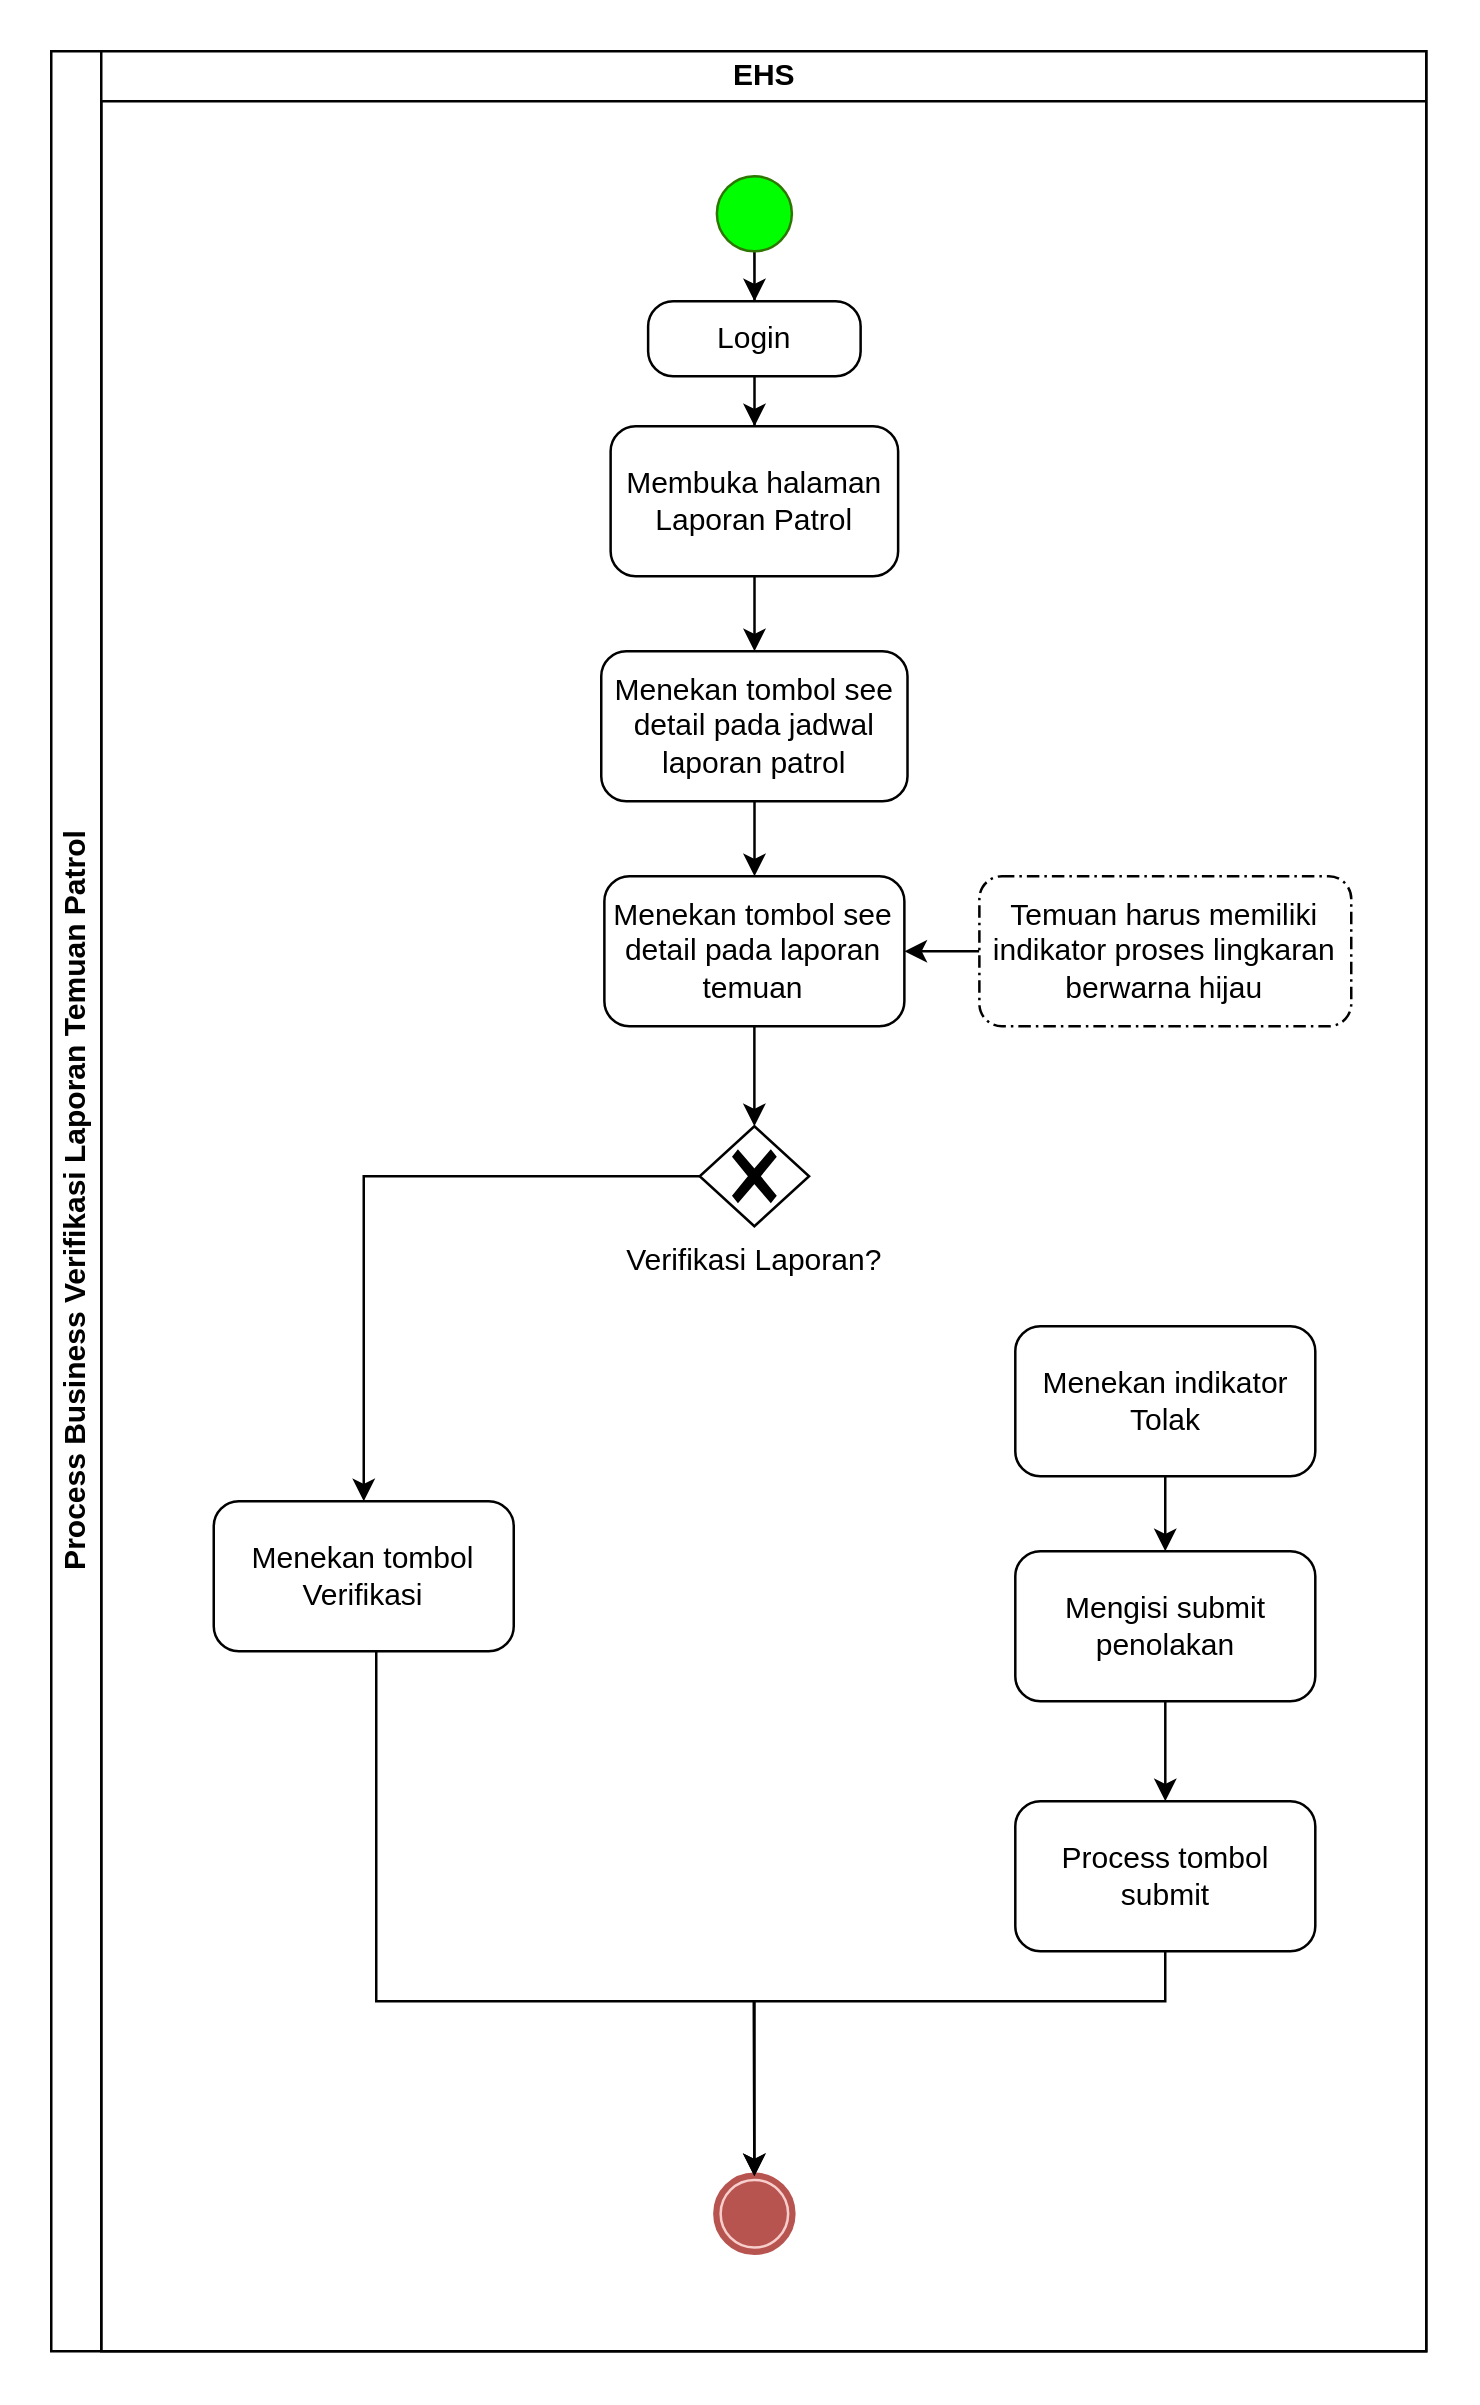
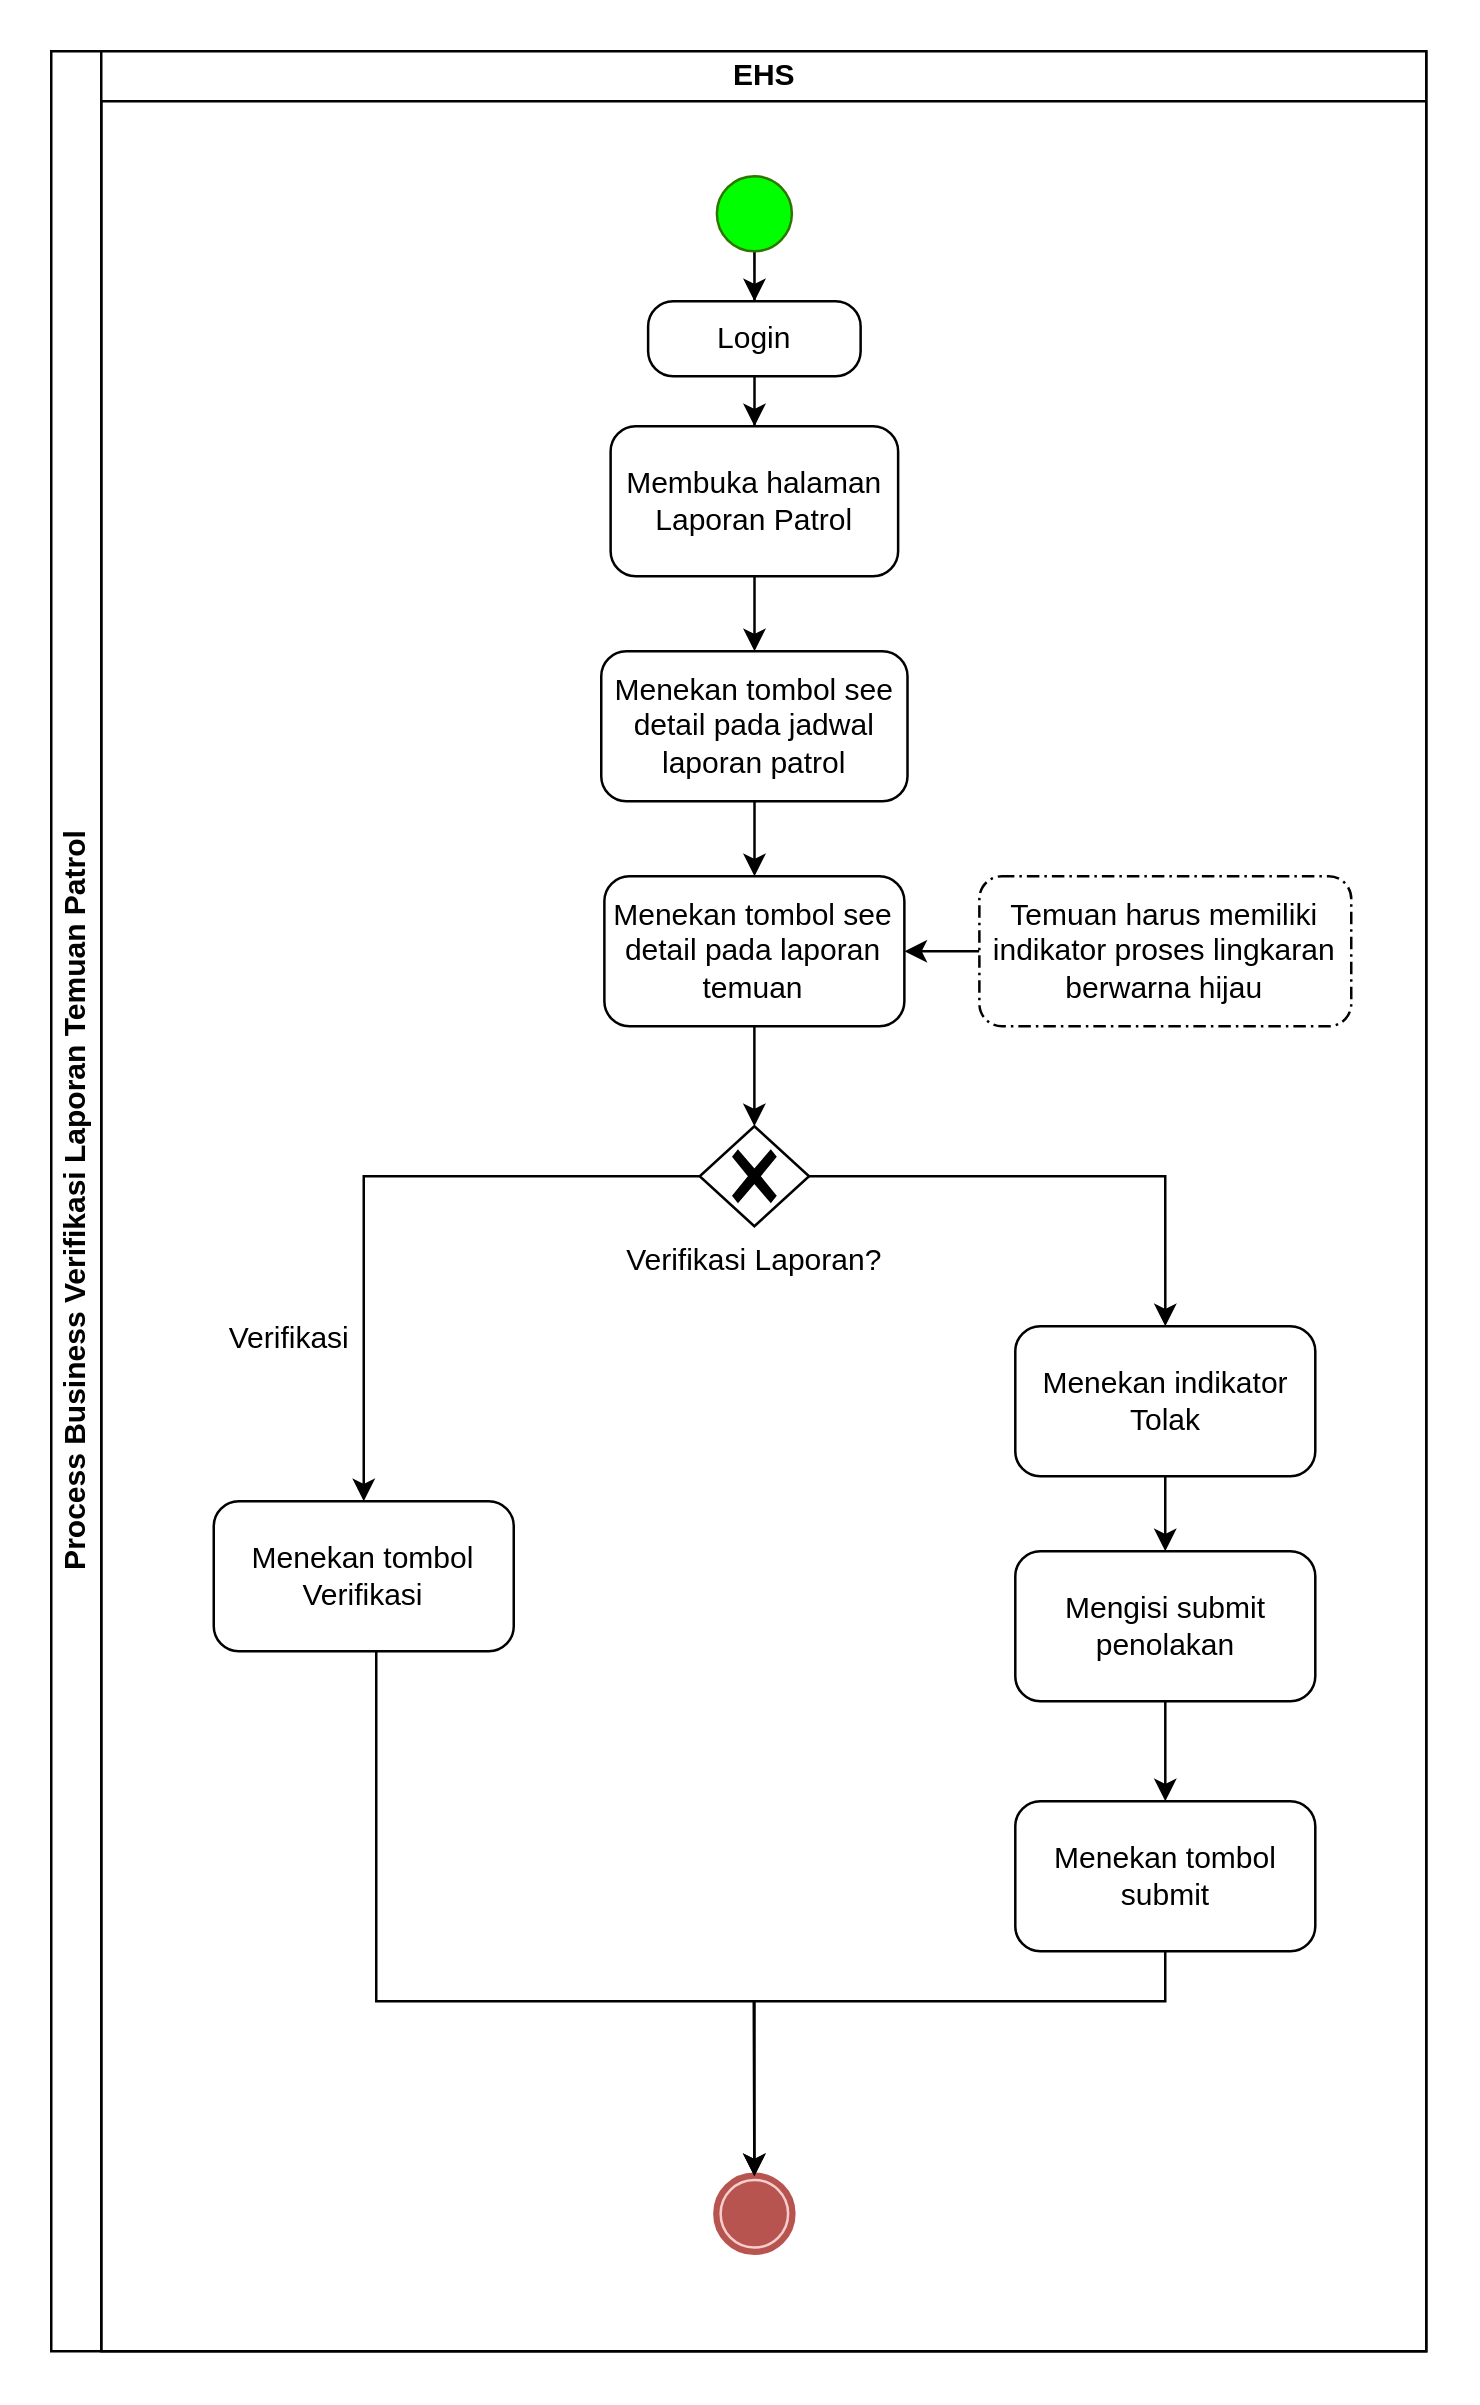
+ <mxCell id="25" style="edgeStyle=orthogonalEdgeStyle;rounded=0;orthogonalLoop=1;jettySize=auto;html=1;entryX=0.5;entryY=0;entryDx=0;entryDy=0;entryPerimeter=0;" edge="1" parent="3" source="23" target="18"><mxGeometry relative="1" as="geometry" /></mxCell>
+ <mxCell id="28" value="Verifikasi" style="text;html=1;align=center;verticalAlign=middle;resizable=0;points=[];autosize=1;strokeColor=none;fillColor=none;" vertex="1" parent="3"><mxGeometry x="40" y="500" width="70" height="30" as="geometry" /></mxCell>
- <mxCell id="21" value="Process tombol submit" style="points=[[0.25,0,0],[0.5,0,0],[0.75,0,0],[1,0.25,0],[1,0.5,0],[1,0.75,0],[0.75,1,0],[0.5,1,0],[0.25,1,0],[0,0.75,0],[0,0.5,0],[0,0.25,0]];shape=mxgraph.bpmn.task;whiteSpace=wrap;rectStyle=rounded;size=10;html=1;container=1;expand=0;collapsible=0;taskMarker=abstract;" vertex="1" parent="3"><mxGeometry x="365.62" y="700" width="120" height="60" as="geometry" /></mxCell>
+ <mxCell id="21" value="Menekan tombol submit" style="points=[[0.25,0,0],[0.5,0,0],[0.75,0,0],[1,0.25,0],[1,0.5,0],[1,0.75,0],[0.75,1,0],[0.5,1,0],[0.25,1,0],[0,0.75,0],[0,0.5,0],[0,0.25,0]];shape=mxgraph.bpmn.task;whiteSpace=wrap;rectStyle=rounded;size=10;html=1;container=1;expand=0;collapsible=0;taskMarker=abstract;" vertex="1" parent="3"><mxGeometry x="365.62" y="700" width="120" height="60" as="geometry" /></mxCell>
